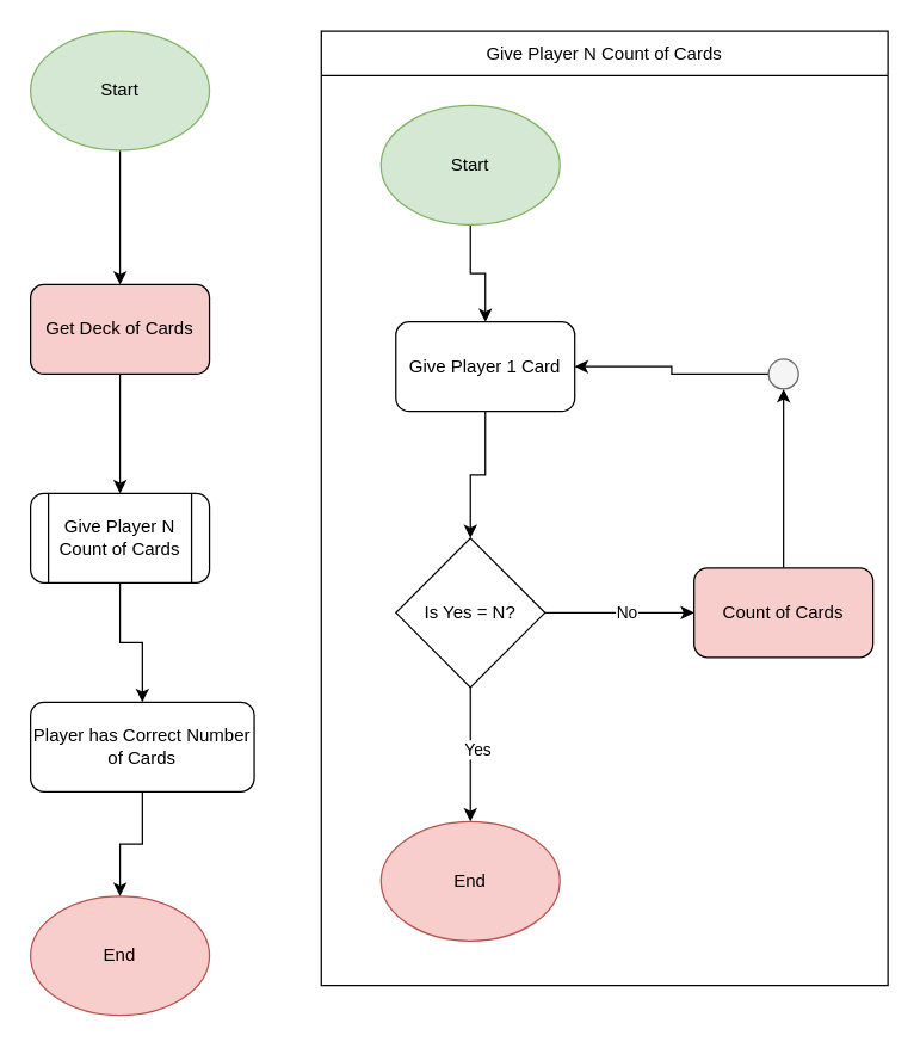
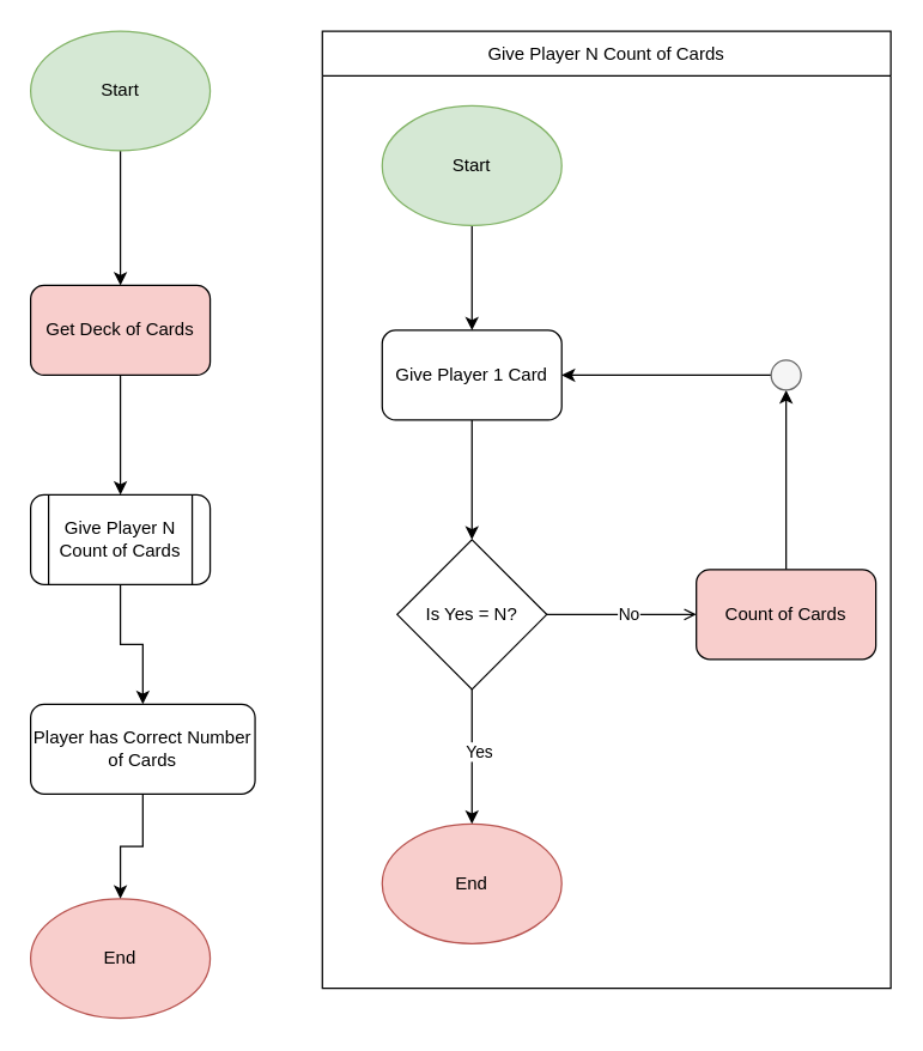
- <mxCell id="16" value="Give Player 1 Card" style="rounded=1;whiteSpace=wrap;html=1;" vertex="1" parent="1"><mxGeometry x="265" y="215" width="120" height="60" as="geometry" /></mxCell>
+ <mxCell id="16" value="Give Player 1 Card" style="rounded=1;whiteSpace=wrap;html=1;" vertex="1" parent="1"><mxGeometry x="255" y="220" width="120" height="60" as="geometry" /></mxCell>
- <mxCell id="21" value="" style="edgeStyle=orthogonalEdgeStyle;rounded=0;orthogonalLoop=1;jettySize=auto;html=1;" edge="1" parent="1" source="25" target="18"><mxGeometry relative="1" as="geometry" /></mxCell>
+ <mxCell id="21" value="" style="edgeStyle=orthogonalEdgeStyle;rounded=0;orthogonalLoop=1;jettySize=auto;html=1;endArrow=open;" edge="1" parent="1" source="25" target="18"><mxGeometry relative="1" as="geometry" /></mxCell>
